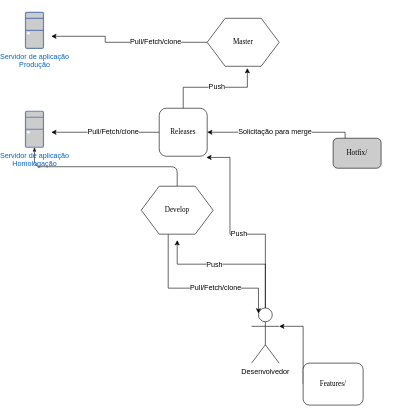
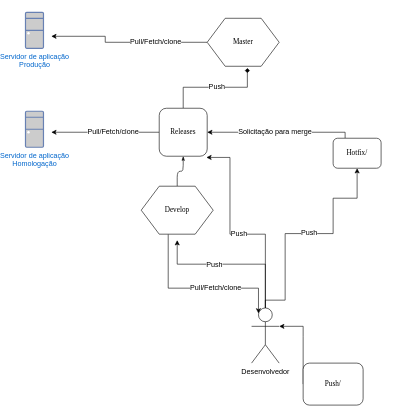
- <mxCell id="7" style="edgeStyle=orthogonalEdgeStyle;rounded=0;orthogonalLoop=1;jettySize=auto;html=1;exitX=0.5;exitY=0;exitDx=0;exitDy=0;entryX=0.558;entryY=1.038;entryDx=0;entryDy=0;entryPerimeter=0;" parent="1" source="9" target="4" edge="1"><mxGeometry relative="1" as="geometry" /></mxCell>
+ <mxCell id="7" style="edgeStyle=orthogonalEdgeStyle;rounded=0;orthogonalLoop=1;jettySize=auto;html=1;exitX=0.5;exitY=0;exitDx=0;exitDy=0;entryX=0.558;entryY=1.038;entryDx=0;entryDy=0;entryPerimeter=0;endArrow=diamond;" parent="1" source="9" target="4" edge="1"><mxGeometry relative="1" as="geometry" /></mxCell>
- <mxCell id="23" value="Hotfix/&lt;br&gt;" style="rounded=1;whiteSpace=wrap;html=1;shadow=0;labelBackgroundColor=none;strokeColor=#000000;strokeWidth=1;fillColor=#cccccc;fontFamily=Verdana;fontSize=12;fontColor=#000000;align=center;" parent="1" vertex="1"><mxGeometry x="533" y="230" width="80" height="50" as="geometry" /></mxCell>
+ <mxCell id="23" value="Hotfix/&lt;br&gt;" style="rounded=1;whiteSpace=wrap;html=1;shadow=0;labelBackgroundColor=none;strokeColor=#000000;strokeWidth=1;fillColor=#ffffff;fontFamily=Verdana;fontSize=12;fontColor=#000000;align=center;" parent="1" vertex="1"><mxGeometry x="533" y="230" width="80" height="50" as="geometry" /></mxCell>
- <mxCell id="10" style="edgeStyle=orthogonalEdgeStyle;rounded=1;html=1;labelBackgroundColor=none;startArrow=none;startFill=0;startSize=5;endArrow=classicThin;endFill=1;endSize=5;jettySize=auto;orthogonalLoop=1;strokeColor=#000000;strokeWidth=1;fontFamily=Verdana;fontSize=8;fontColor=#000000;exitX=0.5;exitY=0;exitDx=0;exitDy=0;" parent="1" source="13" target="26" edge="1"><mxGeometry relative="1" as="geometry"><mxPoint x="373" y="270" as="targetPoint" /></mxGeometry></mxCell>
+ <mxCell id="10" style="edgeStyle=orthogonalEdgeStyle;rounded=1;html=1;labelBackgroundColor=none;startArrow=none;startFill=0;startSize=5;endArrow=classicThin;endFill=1;endSize=5;jettySize=auto;orthogonalLoop=1;strokeColor=#000000;strokeWidth=1;fontFamily=Verdana;fontSize=8;fontColor=#000000;exitX=0.5;exitY=0;exitDx=0;exitDy=0;entryX=0.5;entryY=1;entryDx=0;entryDy=0;" parent="1" source="13" target="9" edge="1"><mxGeometry relative="1" as="geometry"><mxPoint x="373" y="270" as="targetPoint" /></mxGeometry></mxCell>
+ <mxCell id="16" style="edgeStyle=orthogonalEdgeStyle;rounded=0;orthogonalLoop=1;jettySize=auto;html=1;exitX=0.5;exitY=0;exitDx=0;exitDy=0;exitPerimeter=0;entryX=0.5;entryY=1;entryDx=0;entryDy=0;" parent="1" source="20" target="23" edge="1"><mxGeometry relative="1" as="geometry"><mxPoint x="523" y="270" as="targetPoint" /><Array as="points"><mxPoint x="420" y="500" /><mxPoint x="453" y="500" /><mxPoint x="453" y="389" /><mxPoint x="533" y="389" /><mxPoint x="533" y="330" /><mxPoint x="573" y="330" /></Array></mxGeometry></mxCell>
+ <mxCell id="17" value="Push&lt;br&gt;" style="text;html=1;resizable=0;points=[];align=center;verticalAlign=middle;labelBackgroundColor=#ffffff;" parent="16" vertex="1" connectable="0"><mxGeometry x="-0.057" y="-1" relative="1" as="geometry"><mxPoint x="14" y="-3" as="offset" /></mxGeometry></mxCell>
- <mxCell id="25" value="Features/&lt;br&gt;" style="rounded=1;whiteSpace=wrap;html=1;shadow=0;labelBackgroundColor=none;strokeColor=#000000;strokeWidth=1;fillColor=#ffffff;fontFamily=Verdana;fontSize=12;fontColor=#000000;align=center;" parent="1" vertex="1"><mxGeometry x="483" y="605" width="100" height="70" as="geometry" /></mxCell>
+ <mxCell id="25" value="Push/&lt;br&gt;" style="rounded=1;whiteSpace=wrap;html=1;shadow=0;labelBackgroundColor=none;strokeColor=#000000;strokeWidth=1;fillColor=#ffffff;fontFamily=Verdana;fontSize=12;fontColor=#000000;align=center;" parent="1" vertex="1"><mxGeometry x="483" y="605" width="100" height="70" as="geometry" /></mxCell>
